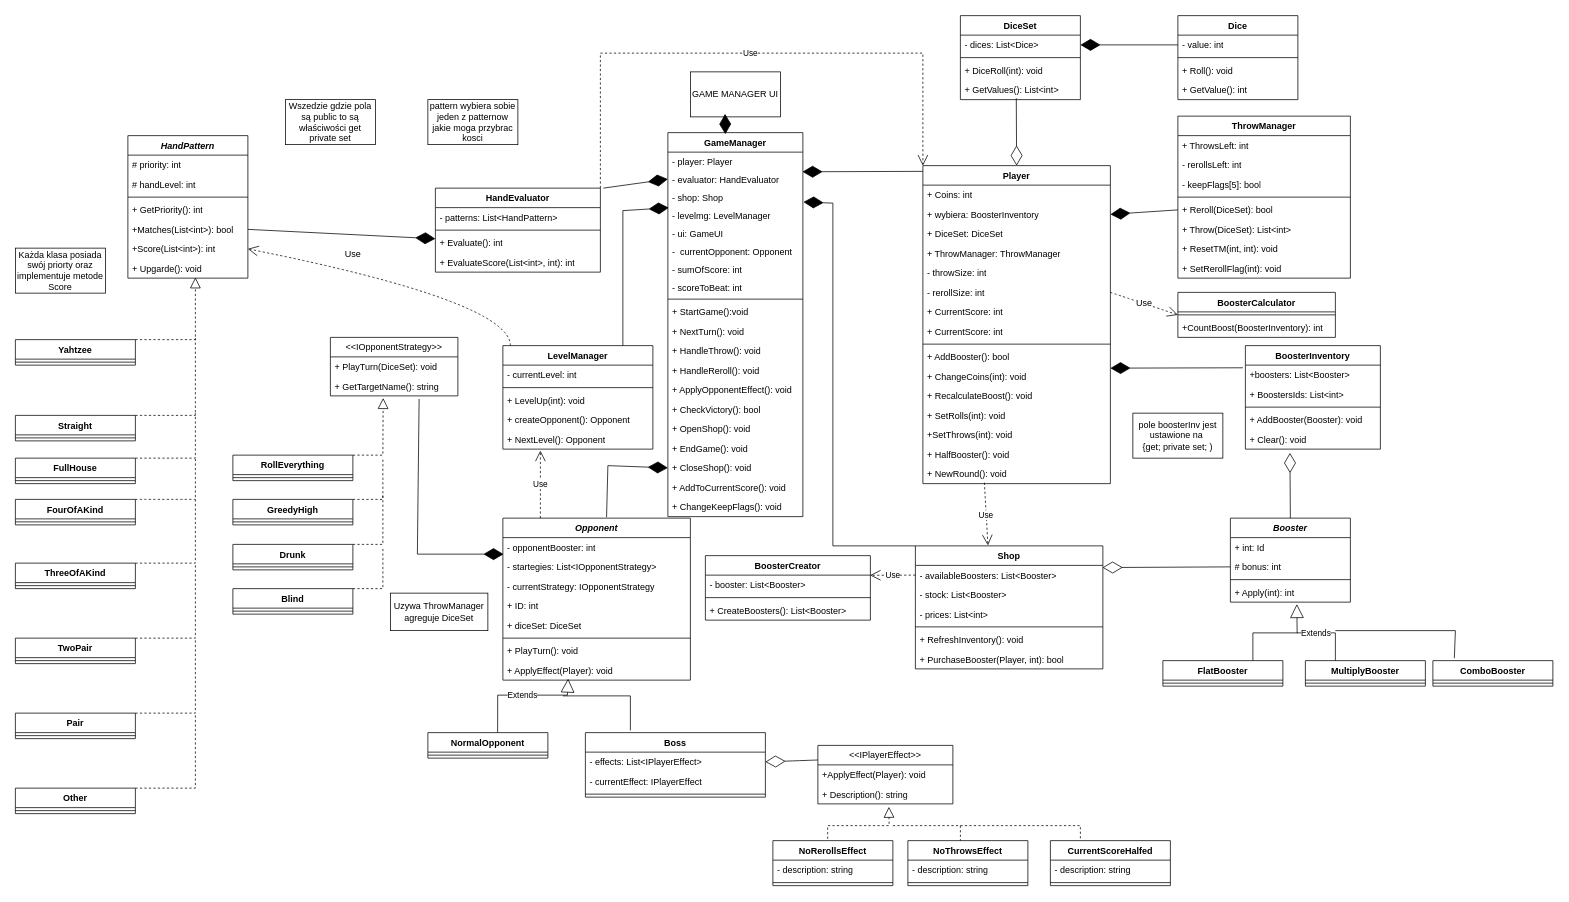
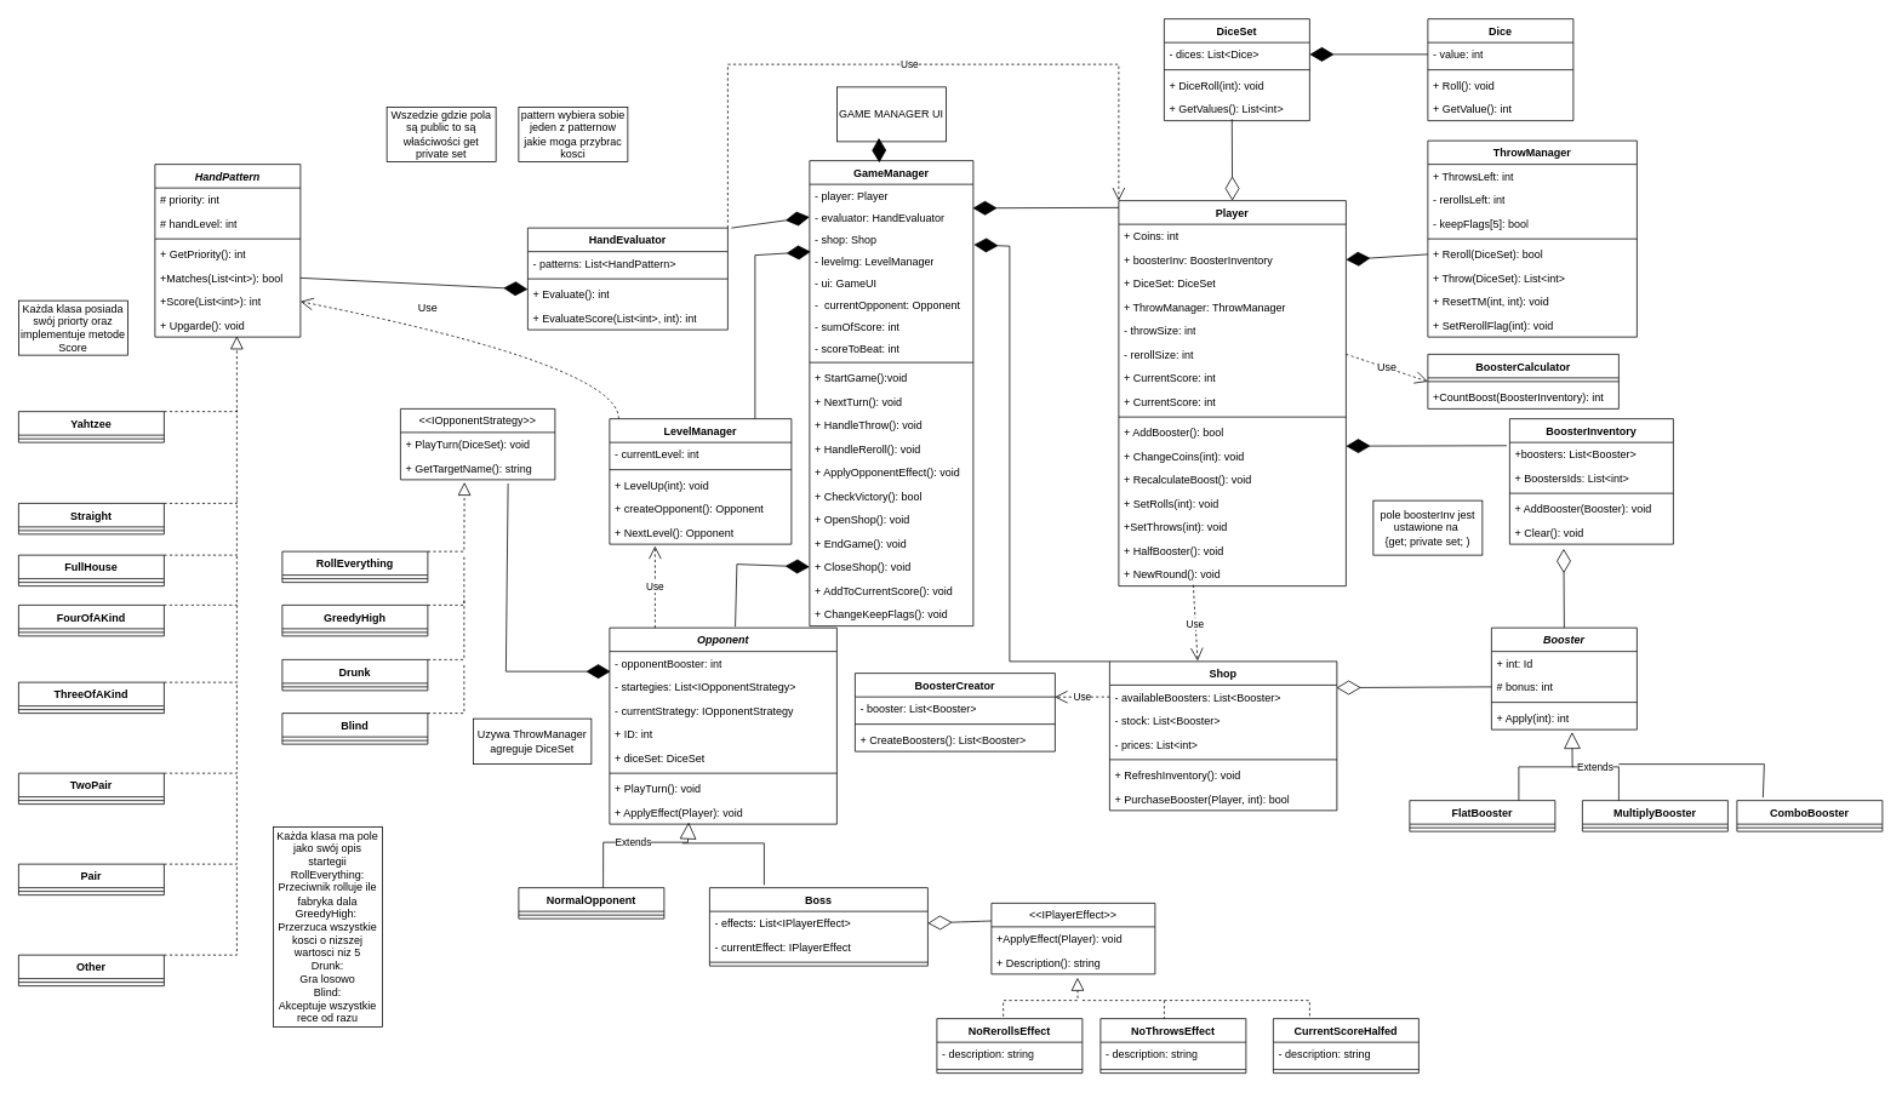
- <mxCell id="150" value="Wszedzie gdzie pola są public to są właściwości get private set" style="rounded=0;whiteSpace=wrap;html=1;" parent="1" vertex="1"><mxGeometry x="380" y="132" width="120" height="60" as="geometry" /></mxCell>
+ <mxCell id="150" value="Wszedzie gdzie pola są public to są właściwości get private set" style="rounded=0;whiteSpace=wrap;html=1;" parent="1" vertex="1"><mxGeometry x="425" y="117" width="120" height="60" as="geometry" /></mxCell>
- <mxCell id="73" value="pattern wybiera sobie jeden z patternow jakie moga przybrac kosci" style="whiteSpace=wrap;html=1;" parent="1" vertex="1"><mxGeometry x="570" y="132" width="120" height="60" as="geometry" /></mxCell>
+ <mxCell id="73" value="pattern wybiera sobie jeden z patternow jakie moga przybrac kosci" style="whiteSpace=wrap;html=1;" parent="1" vertex="1"><mxGeometry x="570" y="117" width="120" height="60" as="geometry" /></mxCell>
- <mxCell id="25" value="+ wybiera: BoosterInventory" style="text;strokeColor=none;fillColor=none;align=left;verticalAlign=top;spacingLeft=4;spacingRight=4;overflow=hidden;rotatable=0;points=[[0,0.5],[1,0.5]];portConstraint=eastwest;whiteSpace=wrap;html=1;" parent="23" vertex="1"><mxGeometry y="52" width="250" height="26" as="geometry" /></mxCell>
+ <mxCell id="25" value="+ boosterInv: BoosterInventory" style="text;strokeColor=none;fillColor=none;align=left;verticalAlign=top;spacingLeft=4;spacingRight=4;overflow=hidden;rotatable=0;points=[[0,0.5],[1,0.5]];portConstraint=eastwest;whiteSpace=wrap;html=1;" parent="23" vertex="1"><mxGeometry y="52" width="250" height="26" as="geometry" /></mxCell>
+ <mxCell id="179" value="&lt;div&gt;Każda klasa ma pole jako swój opis startegii&lt;/div&gt;RollEverything:&lt;div&gt;Przeciwnik rolluje ile fabryka dala&lt;/div&gt;&lt;div&gt;GreedyHigh:&amp;nbsp;&lt;/div&gt;&lt;div&gt;Przerzuca wszystkie kosci o nizszej wartosci niz 5&lt;/div&gt;&lt;div&gt;Drunk:&lt;/div&gt;&lt;div&gt;Gra losowo&lt;/div&gt;&lt;div&gt;Blind:&lt;/div&gt;&lt;div&gt;Akceptuje wszystkie rece od razu&lt;/div&gt;" style="rounded=0;whiteSpace=wrap;html=1;" parent="1" vertex="1"><mxGeometry x="300" y="909" width="120" height="220" as="geometry" /></mxCell>
